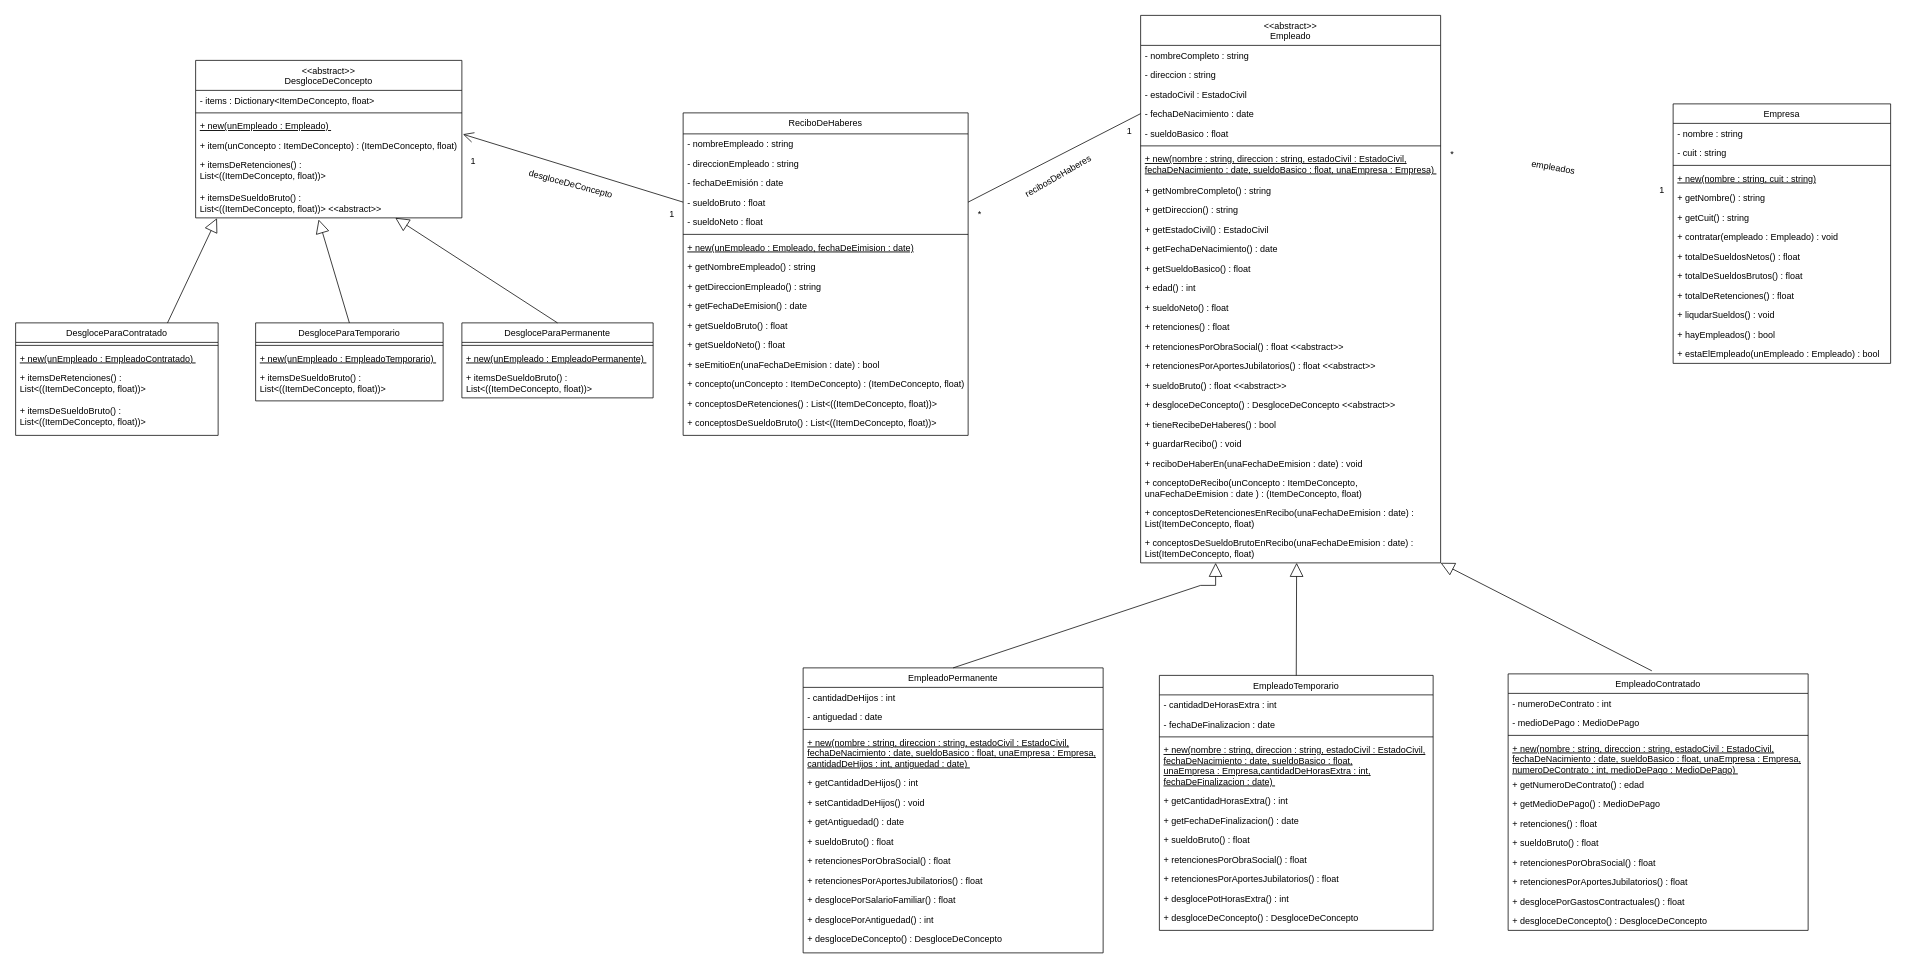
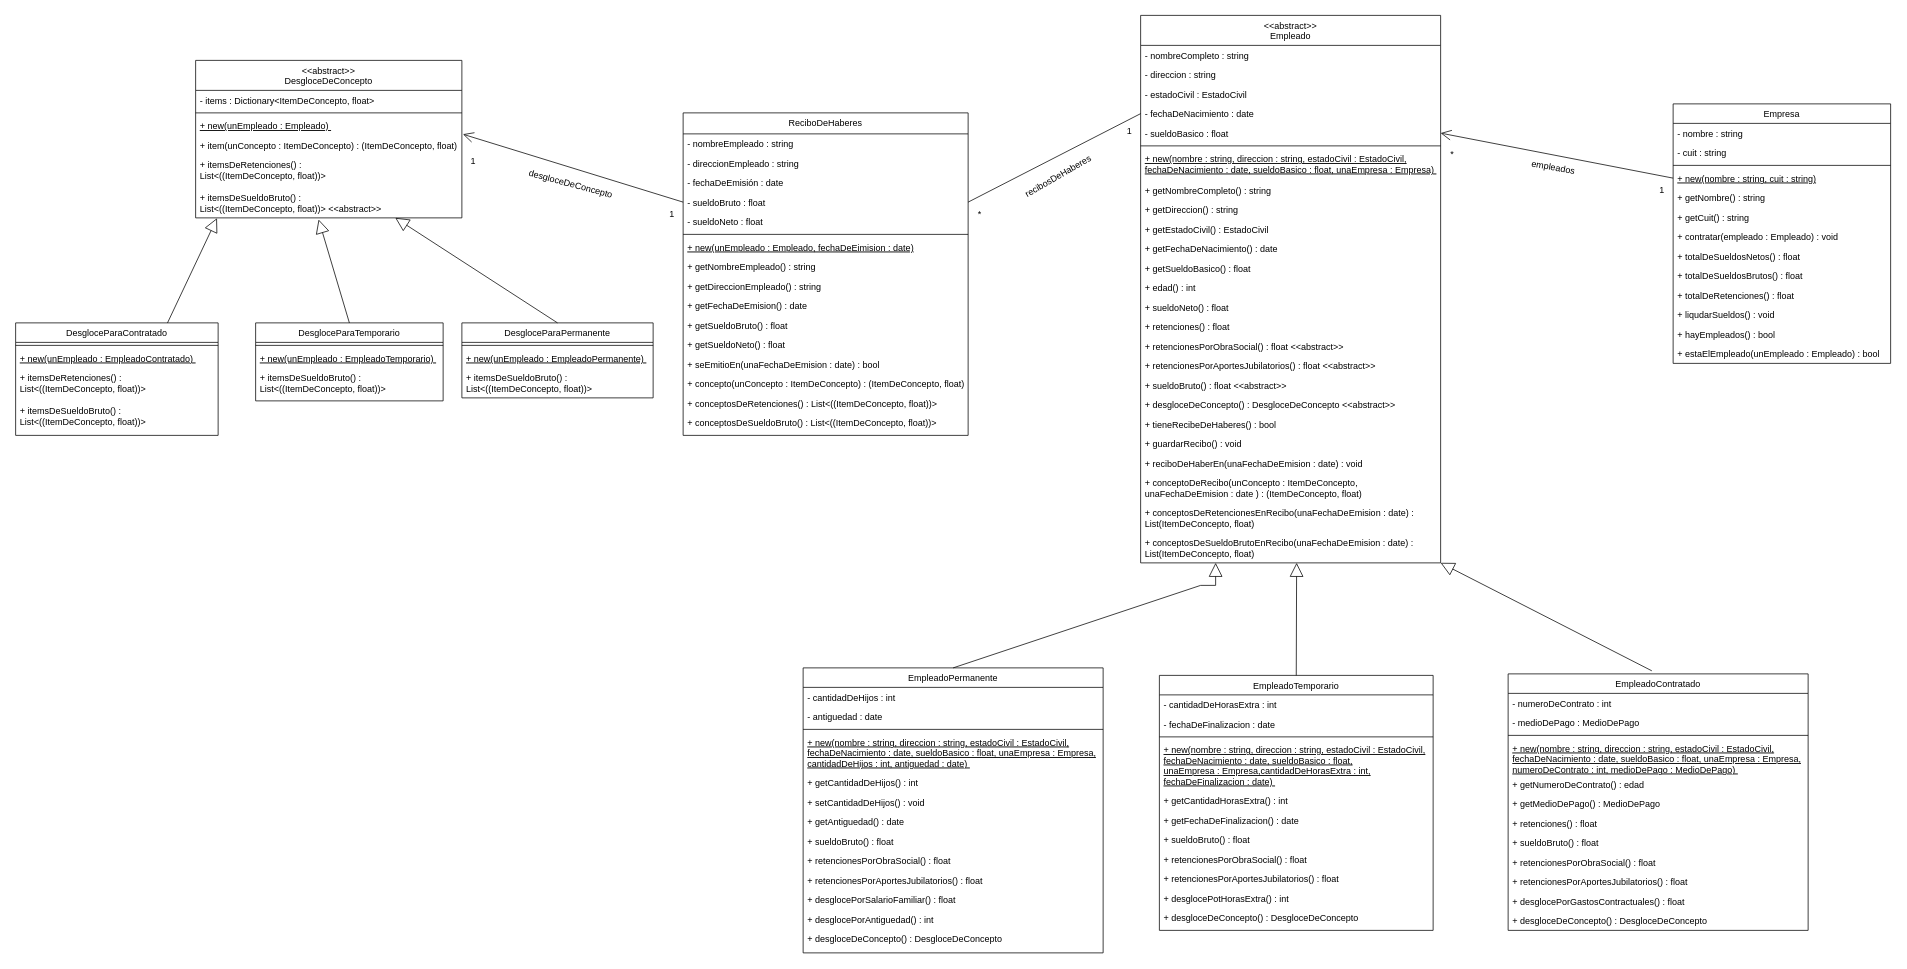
+ <mxCell id="135" value="" style="endArrow=open;endFill=1;endSize=12;html=1;rounded=0;entryX=1;entryY=0.5;entryDx=0;entryDy=0;exitX=0;exitY=0.5;exitDx=0;exitDy=0;" edge="1" parent="1" source="46" target="7"><mxGeometry width="160" relative="1" as="geometry"><mxPoint x="2210" y="82" as="sourcePoint" /><mxPoint x="1980" y="200" as="targetPoint" /></mxGeometry></mxCell>
